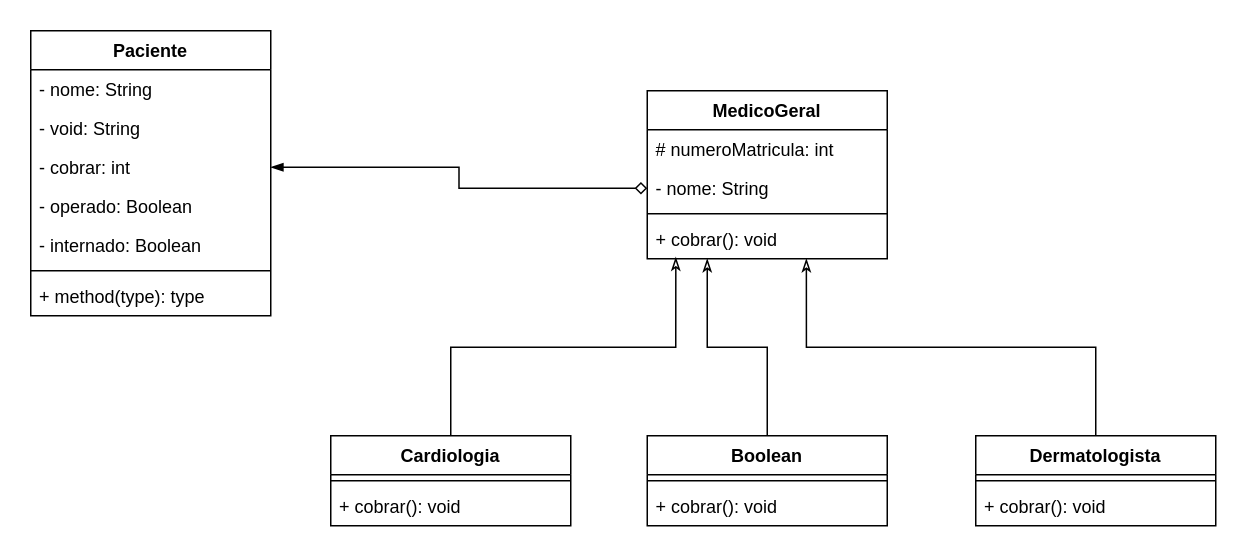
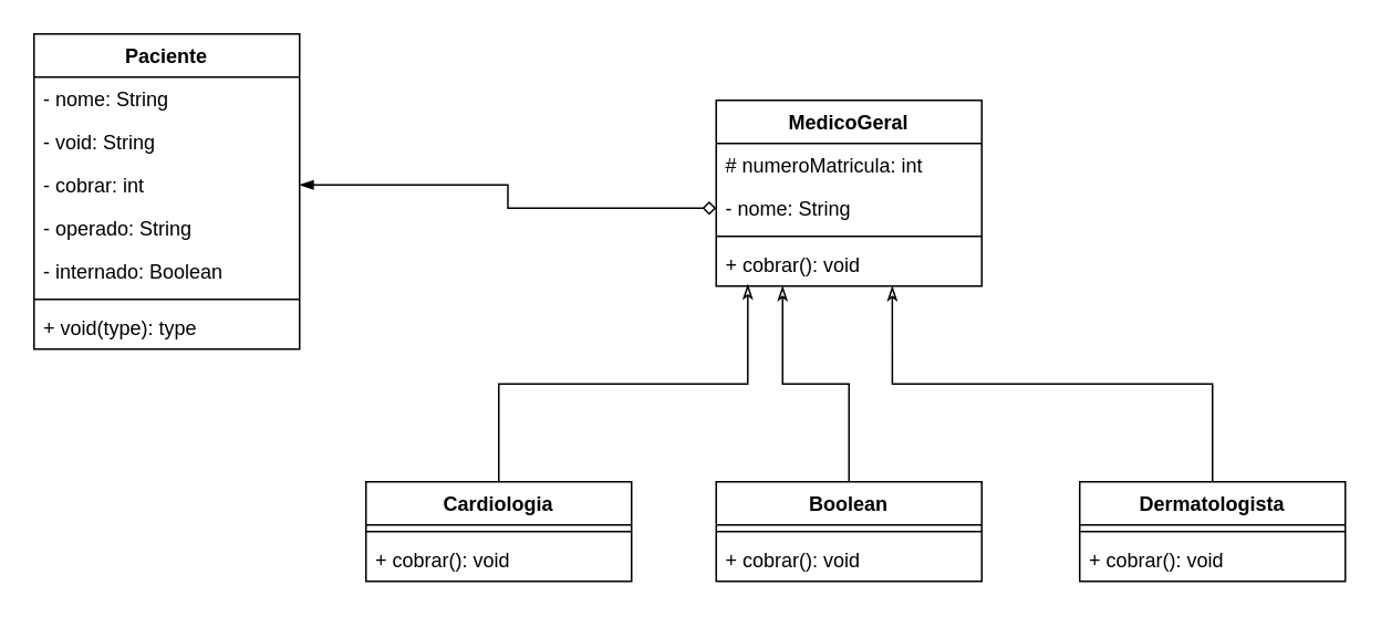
- <mxCell id="6" value="- operado: Boolean" style="text;strokeColor=none;fillColor=none;align=left;verticalAlign=top;spacingLeft=4;spacingRight=4;overflow=hidden;rotatable=0;points=[[0,0.5],[1,0.5]];portConstraint=eastwest;" vertex="1" parent="2"><mxGeometry y="104" width="160" height="26" as="geometry" /></mxCell>
+ <mxCell id="6" value="- operado: String" style="text;strokeColor=none;fillColor=none;align=left;verticalAlign=top;spacingLeft=4;spacingRight=4;overflow=hidden;rotatable=0;points=[[0,0.5],[1,0.5]];portConstraint=eastwest;" vertex="1" parent="2"><mxGeometry y="104" width="160" height="26" as="geometry" /></mxCell>
- <mxCell id="9" value="+ method(type): type" style="text;strokeColor=none;fillColor=none;align=left;verticalAlign=top;spacingLeft=4;spacingRight=4;overflow=hidden;rotatable=0;points=[[0,0.5],[1,0.5]];portConstraint=eastwest;" vertex="1" parent="2"><mxGeometry y="164" width="160" height="26" as="geometry" /></mxCell>
+ <mxCell id="9" value="+ void(type): type" style="text;strokeColor=none;fillColor=none;align=left;verticalAlign=top;spacingLeft=4;spacingRight=4;overflow=hidden;rotatable=0;points=[[0,0.5],[1,0.5]];portConstraint=eastwest;" vertex="1" parent="2"><mxGeometry y="164" width="160" height="26" as="geometry" /></mxCell>
